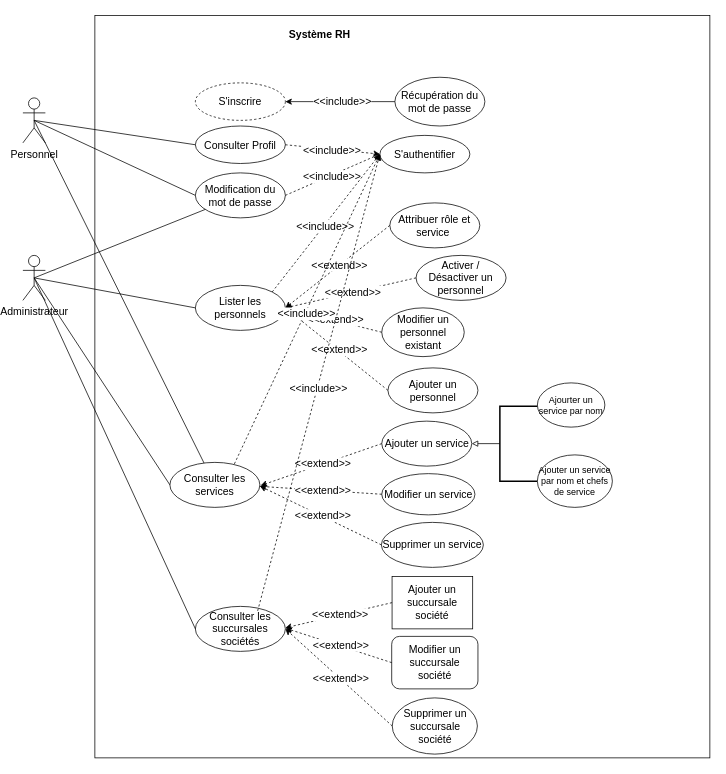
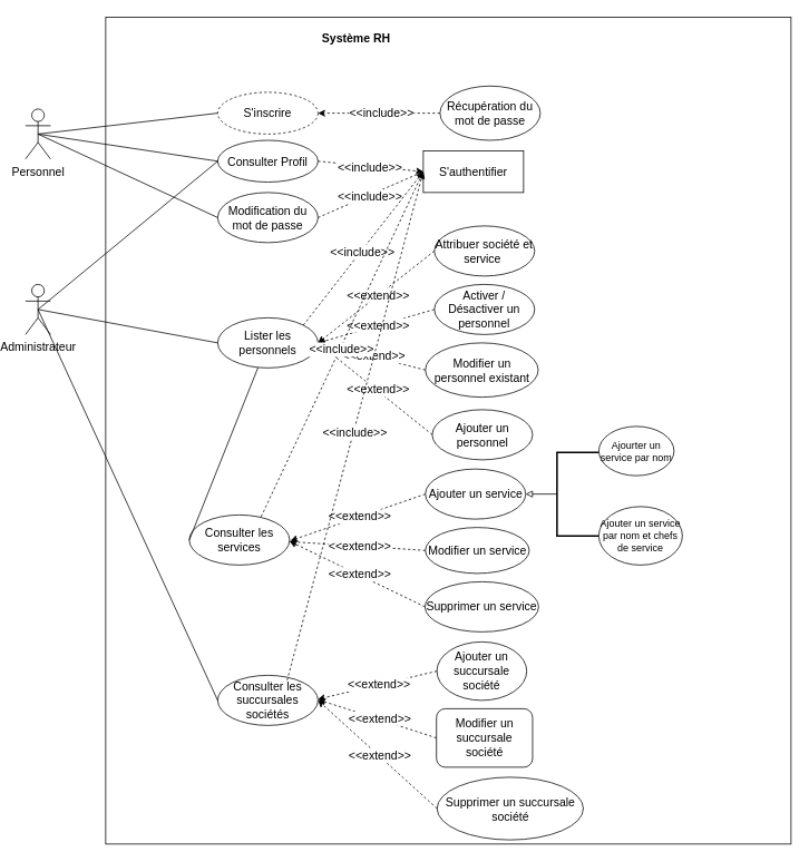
- <mxCell id="12" value="" style="endArrow=classic;dashed=0;html=1;rounded=0;exitX=0;exitY=0.5;exitDx=0;exitDy=0;endFill=1;entryX=1;entryY=0.5;entryDx=0;entryDy=0;fontSize=14;" parent="1" source="8" target="5" edge="1"><mxGeometry width="50" height="50" relative="1" as="geometry"><mxPoint x="391" y="160" as="sourcePoint" /><mxPoint x="441" y="110" as="targetPoint" /></mxGeometry></mxCell>
+ <mxCell id="12" value="" style="endArrow=classic;dashed=1;html=1;rounded=0;exitX=0;exitY=0.5;exitDx=0;exitDy=0;endFill=1;entryX=1;entryY=0.5;entryDx=0;entryDy=0;fontSize=14;" parent="1" source="8" target="5" edge="1"><mxGeometry width="50" height="50" relative="1" as="geometry"><mxPoint x="391" y="160" as="sourcePoint" /><mxPoint x="441" y="110" as="targetPoint" /></mxGeometry></mxCell>
- <mxCell id="7" value="S'authentifier" style="ellipse;whiteSpace=wrap;html=1;fontSize=14;" parent="1" vertex="1"><mxGeometry x="496" y="180" width="120" height="50" as="geometry" /></mxCell>
+ <mxCell id="7" value="S'authentifier" style="whiteSpace=wrap;html=1;fontSize=14;rounded=0;" parent="1" vertex="1"><mxGeometry x="496" y="180" width="120" height="50" as="geometry" /></mxCell>
- <mxCell id="25" value="Attribuer rôle et service&amp;nbsp;" style="ellipse;whiteSpace=wrap;html=1;fontSize=14;" parent="1" vertex="1"><mxGeometry x="509.25" y="270" width="120" height="60" as="geometry" /></mxCell>
+ <mxCell id="25" value="Attribuer société et service&amp;nbsp;" style="ellipse;whiteSpace=wrap;html=1;fontSize=14;" parent="1" vertex="1"><mxGeometry x="509.25" y="270" width="120" height="60" as="geometry" /></mxCell>
- <mxCell id="33" value="" style="endArrow=none;html=1;rounded=0;exitX=0.5;exitY=0.5;exitDx=0;exitDy=0;exitPerimeter=0;fontSize=14;" parent="1" source="4" target="9" edge="1"><mxGeometry width="50" height="50" relative="1" as="geometry"><mxPoint x="56" y="530" as="sourcePoint" /><mxPoint x="106" y="480" as="targetPoint" /></mxGeometry></mxCell>
+ <mxCell id="33" value="" style="endArrow=none;html=1;rounded=0;exitX=0.5;exitY=0.5;exitDx=0;exitDy=0;exitPerimeter=0;entryX=0;entryY=0.5;entryDx=0;entryDy=0;fontSize=14;" parent="1" source="4" target="10" edge="1"><mxGeometry width="50" height="50" relative="1" as="geometry"><mxPoint x="56" y="530" as="sourcePoint" /><mxPoint x="106" y="480" as="targetPoint" /></mxGeometry></mxCell>
- <mxCell id="22" value="Activer / Désactiver un personnel" style="ellipse;whiteSpace=wrap;html=1;fontSize=14;" parent="1" vertex="1"><mxGeometry x="544.25" y="340" width="120" height="60" as="geometry" /></mxCell>
+ <mxCell id="22" value="Activer / Désactiver un personnel" style="ellipse;whiteSpace=wrap;html=1;fontSize=14;" parent="1" vertex="1"><mxGeometry x="509.25" y="340" width="120" height="60" as="geometry" /></mxCell>
- <mxCell id="6" value="" style="endArrow=none;html=1;rounded=0;exitX=0.5;exitY=0.5;exitDx=0;exitDy=0;exitPerimeter=0;fontSize=14;" parent="1" source="3" target="37" edge="1"><mxGeometry width="50" height="50" relative="1" as="geometry"><mxPoint x="346" y="320" as="sourcePoint" /><mxPoint x="396" y="270" as="targetPoint" /></mxGeometry></mxCell>
+ <mxCell id="6" value="" style="endArrow=none;html=1;rounded=0;exitX=0.5;exitY=0.5;exitDx=0;exitDy=0;exitPerimeter=0;entryX=0;entryY=0.5;entryDx=0;entryDy=0;fontSize=14;" parent="1" source="3" target="5" edge="1"><mxGeometry width="50" height="50" relative="1" as="geometry"><mxPoint x="346" y="320" as="sourcePoint" /><mxPoint x="396" y="270" as="targetPoint" /></mxGeometry></mxCell>
- <mxCell id="23" value="Modifier un personnel existant" style="ellipse;whiteSpace=wrap;html=1;fontSize=14;" parent="1" vertex="1"><mxGeometry x="498.5" y="410" width="110" height="65" as="geometry" /></mxCell>
+ <mxCell id="23" value="Modifier un personnel existant" style="ellipse;whiteSpace=wrap;html=1;fontSize=14;" parent="1" vertex="1"><mxGeometry x="498.5" y="410" width="135" height="65" as="geometry" /></mxCell>
- <mxCell id="58" value="" style="endArrow=none;html=1;rounded=0;entryX=0.5;entryY=0.5;entryDx=0;entryDy=0;entryPerimeter=0;exitX=0;exitY=0.5;exitDx=0;exitDy=0;fontSize=14;" parent="1" source="37" target="4" edge="1"><mxGeometry width="50" height="50" relative="1" as="geometry"><mxPoint x="511" y="1240" as="sourcePoint" /><mxPoint x="296" y="720" as="targetPoint" /></mxGeometry></mxCell>
+ <mxCell id="58" value="" style="endArrow=none;html=1;rounded=0;exitX=0;exitY=0.5;exitDx=0;exitDy=0;fontSize=14;" parent="1" source="37" target="19" edge="1"><mxGeometry width="50" height="50" relative="1" as="geometry"><mxPoint x="511" y="1240" as="sourcePoint" /><mxPoint x="296" y="720" as="targetPoint" /></mxGeometry></mxCell>
- <mxCell id="50" value="Ajouter un succursale société" style="whiteSpace=wrap;html=1;fontSize=14;rounded=0;" parent="1" vertex="1"><mxGeometry x="512.25" y="768" width="107.5" height="70" as="geometry" /></mxCell>
+ <mxCell id="50" value="Ajouter un succursale société" style="ellipse;whiteSpace=wrap;html=1;fontSize=14;" parent="1" vertex="1"><mxGeometry x="512.25" y="768" width="107.5" height="70" as="geometry" /></mxCell>
- <mxCell id="52" value="Supprimer un succursale société" style="ellipse;whiteSpace=wrap;html=1;fontSize=14;" parent="1" vertex="1"><mxGeometry x="512.5" y="930" width="113.5" height="75" as="geometry" /></mxCell>
+ <mxCell id="52" value="Supprimer un succursale société" style="ellipse;whiteSpace=wrap;html=1;fontSize=14;" parent="1" vertex="1"><mxGeometry x="512.5" y="930" width="175" height="75" as="geometry" /></mxCell>
